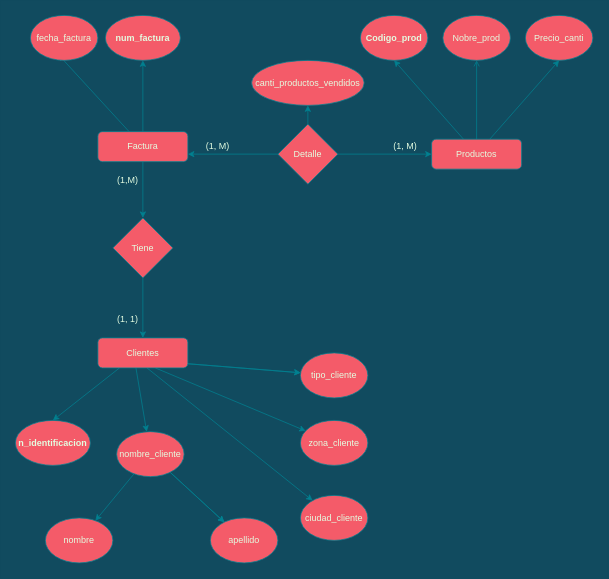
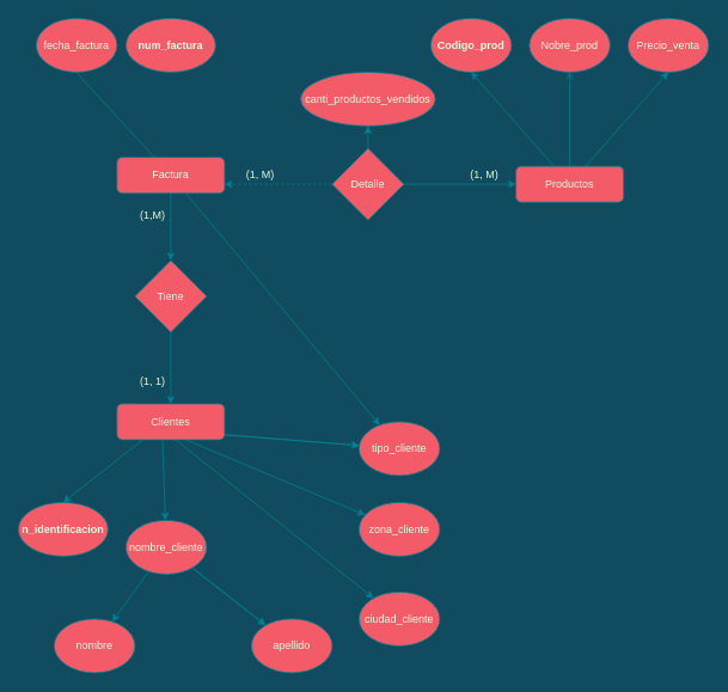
- <mxCell id="16" value="Precio_canti" style="ellipse;whiteSpace=wrap;html=1;fillColor=#F45B69;strokeColor=#028090;fontColor=#E4FDE1;" parent="1" vertex="1"><mxGeometry x="700" y="20" width="90" height="60" as="geometry" /></mxCell>
+ <mxCell id="16" value="Precio_venta" style="ellipse;whiteSpace=wrap;html=1;fillColor=#F45B69;strokeColor=#028090;fontColor=#E4FDE1;" parent="1" vertex="1"><mxGeometry x="700" y="20" width="90" height="60" as="geometry" /></mxCell>
- <mxCell id="3" style="rounded=0;orthogonalLoop=1;jettySize=auto;html=1;entryX=0.5;entryY=1;entryDx=0;entryDy=0;labelBackgroundColor=#114B5F;strokeColor=#028090;fontColor=#E4FDE1;" parent="1" source="6" target="7" edge="1"><mxGeometry relative="1" as="geometry" /></mxCell>
+ <mxCell id="3" style="rounded=0;orthogonalLoop=1;jettySize=auto;html=1;labelBackgroundColor=#114B5F;strokeColor=#028090;fontColor=#E4FDE1;" parent="1" source="6" target="32" edge="1"><mxGeometry relative="1" as="geometry" /></mxCell>
- <mxCell id="34" style="edgeStyle=none;rounded=0;orthogonalLoop=1;jettySize=auto;html=1;entryX=1;entryY=0.75;entryDx=0;entryDy=0;labelBackgroundColor=#114B5F;strokeColor=#028090;fontColor=#E4FDE1;" parent="1" source="35" target="6" edge="1"><mxGeometry relative="1" as="geometry" /></mxCell>
+ <mxCell id="34" style="edgeStyle=none;rounded=0;orthogonalLoop=1;jettySize=auto;html=1;entryX=1;entryY=0.75;entryDx=0;entryDy=0;labelBackgroundColor=#114B5F;strokeColor=#028090;fontColor=#E4FDE1;dashed=1;" parent="1" source="35" target="6" edge="1"><mxGeometry relative="1" as="geometry" /></mxCell>
- <mxCell id="27" value="nombre_cliente" style="ellipse;whiteSpace=wrap;html=1;fillColor=#F45B69;strokeColor=#028090;fontColor=#E4FDE1;" parent="1" vertex="1"><mxGeometry x="155" y="575" width="90" height="60" as="geometry" /></mxCell>
+ <mxCell id="27" value="nombre_cliente" style="ellipse;whiteSpace=wrap;html=1;fillColor=#F45B69;strokeColor=#028090;fontColor=#E4FDE1;" parent="1" vertex="1"><mxGeometry x="140" y="580" width="90" height="60" as="geometry" /></mxCell>
